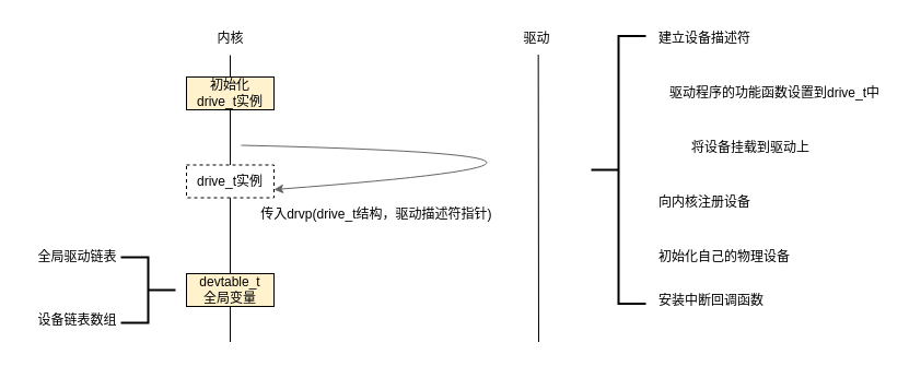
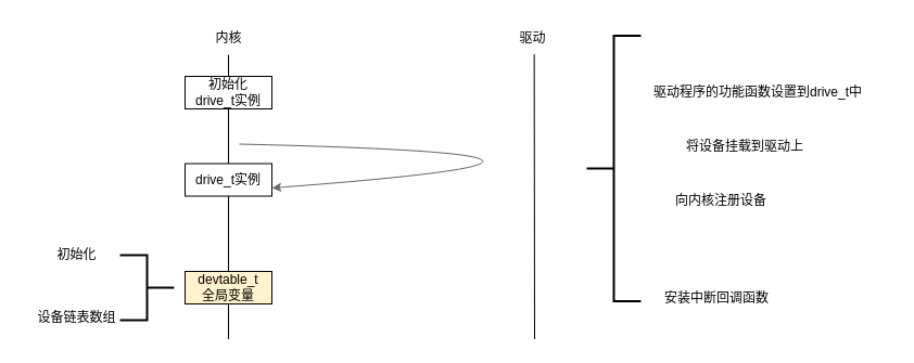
- <mxCell id="8" value="建立设备描述符" style="text;html=1;align=left;verticalAlign=middle;resizable=0;points=[];autosize=1;strokeColor=none;fillColor=none;" parent="1" vertex="1"><mxGeometry x="600" y="20" width="110" height="30" as="geometry" /></mxCell>
- <mxCell id="16" value="初始化&lt;br&gt;drive_t实例" style="rounded=0;whiteSpace=wrap;html=1;fillColor=#fff2cc;" parent="1" vertex="1"><mxGeometry x="170" y="70" width="80" height="30" as="geometry" /></mxCell>
+ <mxCell id="16" value="初始化&lt;br&gt;drive_t实例" style="rounded=0;whiteSpace=wrap;html=1;" parent="1" vertex="1"><mxGeometry x="170" y="70" width="80" height="30" as="geometry" /></mxCell>
- <mxCell id="10" value="驱动程序的功能函数设置到drive_t中" style="text;html=1;align=left;verticalAlign=middle;resizable=0;points=[];autosize=1;strokeColor=none;fillColor=none;" parent="1" vertex="1"><mxGeometry x="610" y="70" width="220" height="30" as="geometry" /></mxCell>
+ <mxCell id="10" value="驱动程序的功能函数设置到drive_t中" style="text;html=1;align=left;verticalAlign=middle;resizable=0;points=[];autosize=1;strokeColor=none;fillColor=none;" parent="1" vertex="1"><mxGeometry x="600" y="70" width="220" height="30" as="geometry" /></mxCell>
- <mxCell id="20" value="drive_t实例" style="rounded=0;whiteSpace=wrap;html=1;dashed=1;" parent="1" vertex="1"><mxGeometry x="170" y="150.5" width="80" height="30" as="geometry" /></mxCell>
+ <mxCell id="20" value="drive_t实例" style="rounded=0;whiteSpace=wrap;html=1;" parent="1" vertex="1"><mxGeometry x="170" y="150.5" width="80" height="30" as="geometry" /></mxCell>
- <mxCell id="12" value="向内核注册设备" style="text;html=1;align=left;verticalAlign=middle;resizable=0;points=[];autosize=1;strokeColor=none;fillColor=none;" parent="1" vertex="1"><mxGeometry x="600" y="170" width="110" height="30" as="geometry" /></mxCell>
+ <mxCell id="12" value="向内核注册设备" style="text;html=1;align=left;verticalAlign=middle;resizable=0;points=[];autosize=1;strokeColor=none;fillColor=none;" parent="1" vertex="1"><mxGeometry x="620" y="170" width="110" height="30" as="geometry" /></mxCell>
- <mxCell id="9" value="传入drvp(drive_t结构，驱动描述符指针)&amp;nbsp;" style="text;html=1;align=center;verticalAlign=middle;resizable=0;points=[];autosize=1;strokeColor=none;fillColor=none;" parent="1" vertex="1"><mxGeometry x="225" y="180.5" width="240" height="30" as="geometry" /></mxCell>
- <mxCell id="18" value="全局驱动链表" style="text;html=1;align=center;verticalAlign=middle;resizable=0;points=[];autosize=1;strokeColor=none;fillColor=none;" parent="1" vertex="1"><mxGeometry x="20" y="220" width="100" height="30" as="geometry" /></mxCell>
+ <mxCell id="18" value="初始化" style="text;html=1;align=center;verticalAlign=middle;resizable=0;points=[];autosize=1;strokeColor=none;fillColor=none;" parent="1" vertex="1"><mxGeometry x="20" y="220" width="100" height="30" as="geometry" /></mxCell>
- <mxCell id="13" value="初始化自己的物理设备" style="text;html=1;align=left;verticalAlign=middle;resizable=0;points=[];autosize=1;strokeColor=none;fillColor=none;" parent="1" vertex="1"><mxGeometry x="600" y="220" width="140" height="30" as="geometry" /></mxCell>
- <mxCell id="14" value="安装中断回调函数" style="text;html=1;align=left;verticalAlign=middle;resizable=0;points=[];autosize=1;strokeColor=none;fillColor=none;" parent="1" vertex="1"><mxGeometry x="600" y="260" width="120" height="30" as="geometry" /></mxCell>
+ <mxCell id="14" value="安装中断回调函数" style="text;html=1;align=left;verticalAlign=middle;resizable=0;points=[];autosize=1;strokeColor=none;fillColor=none;" parent="1" vertex="1"><mxGeometry x="610" y="260" width="120" height="30" as="geometry" /></mxCell>
